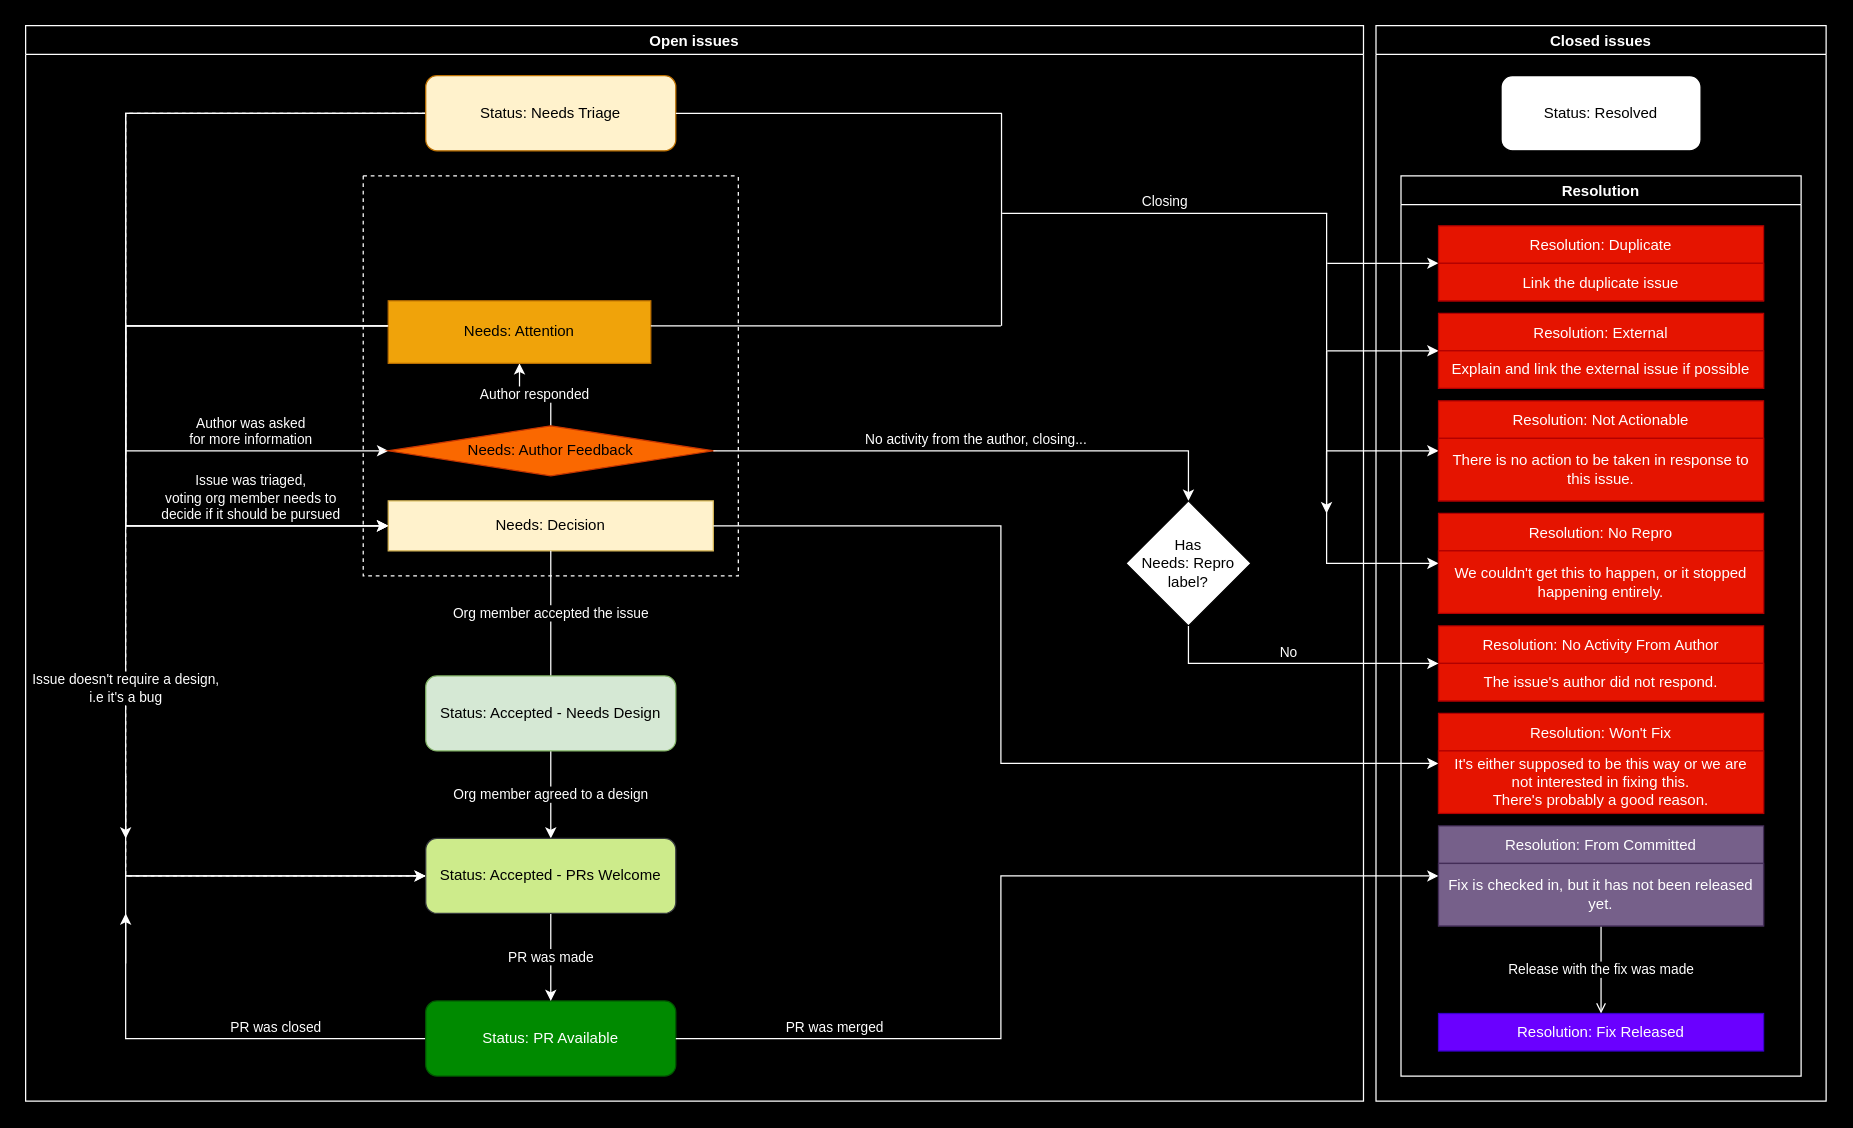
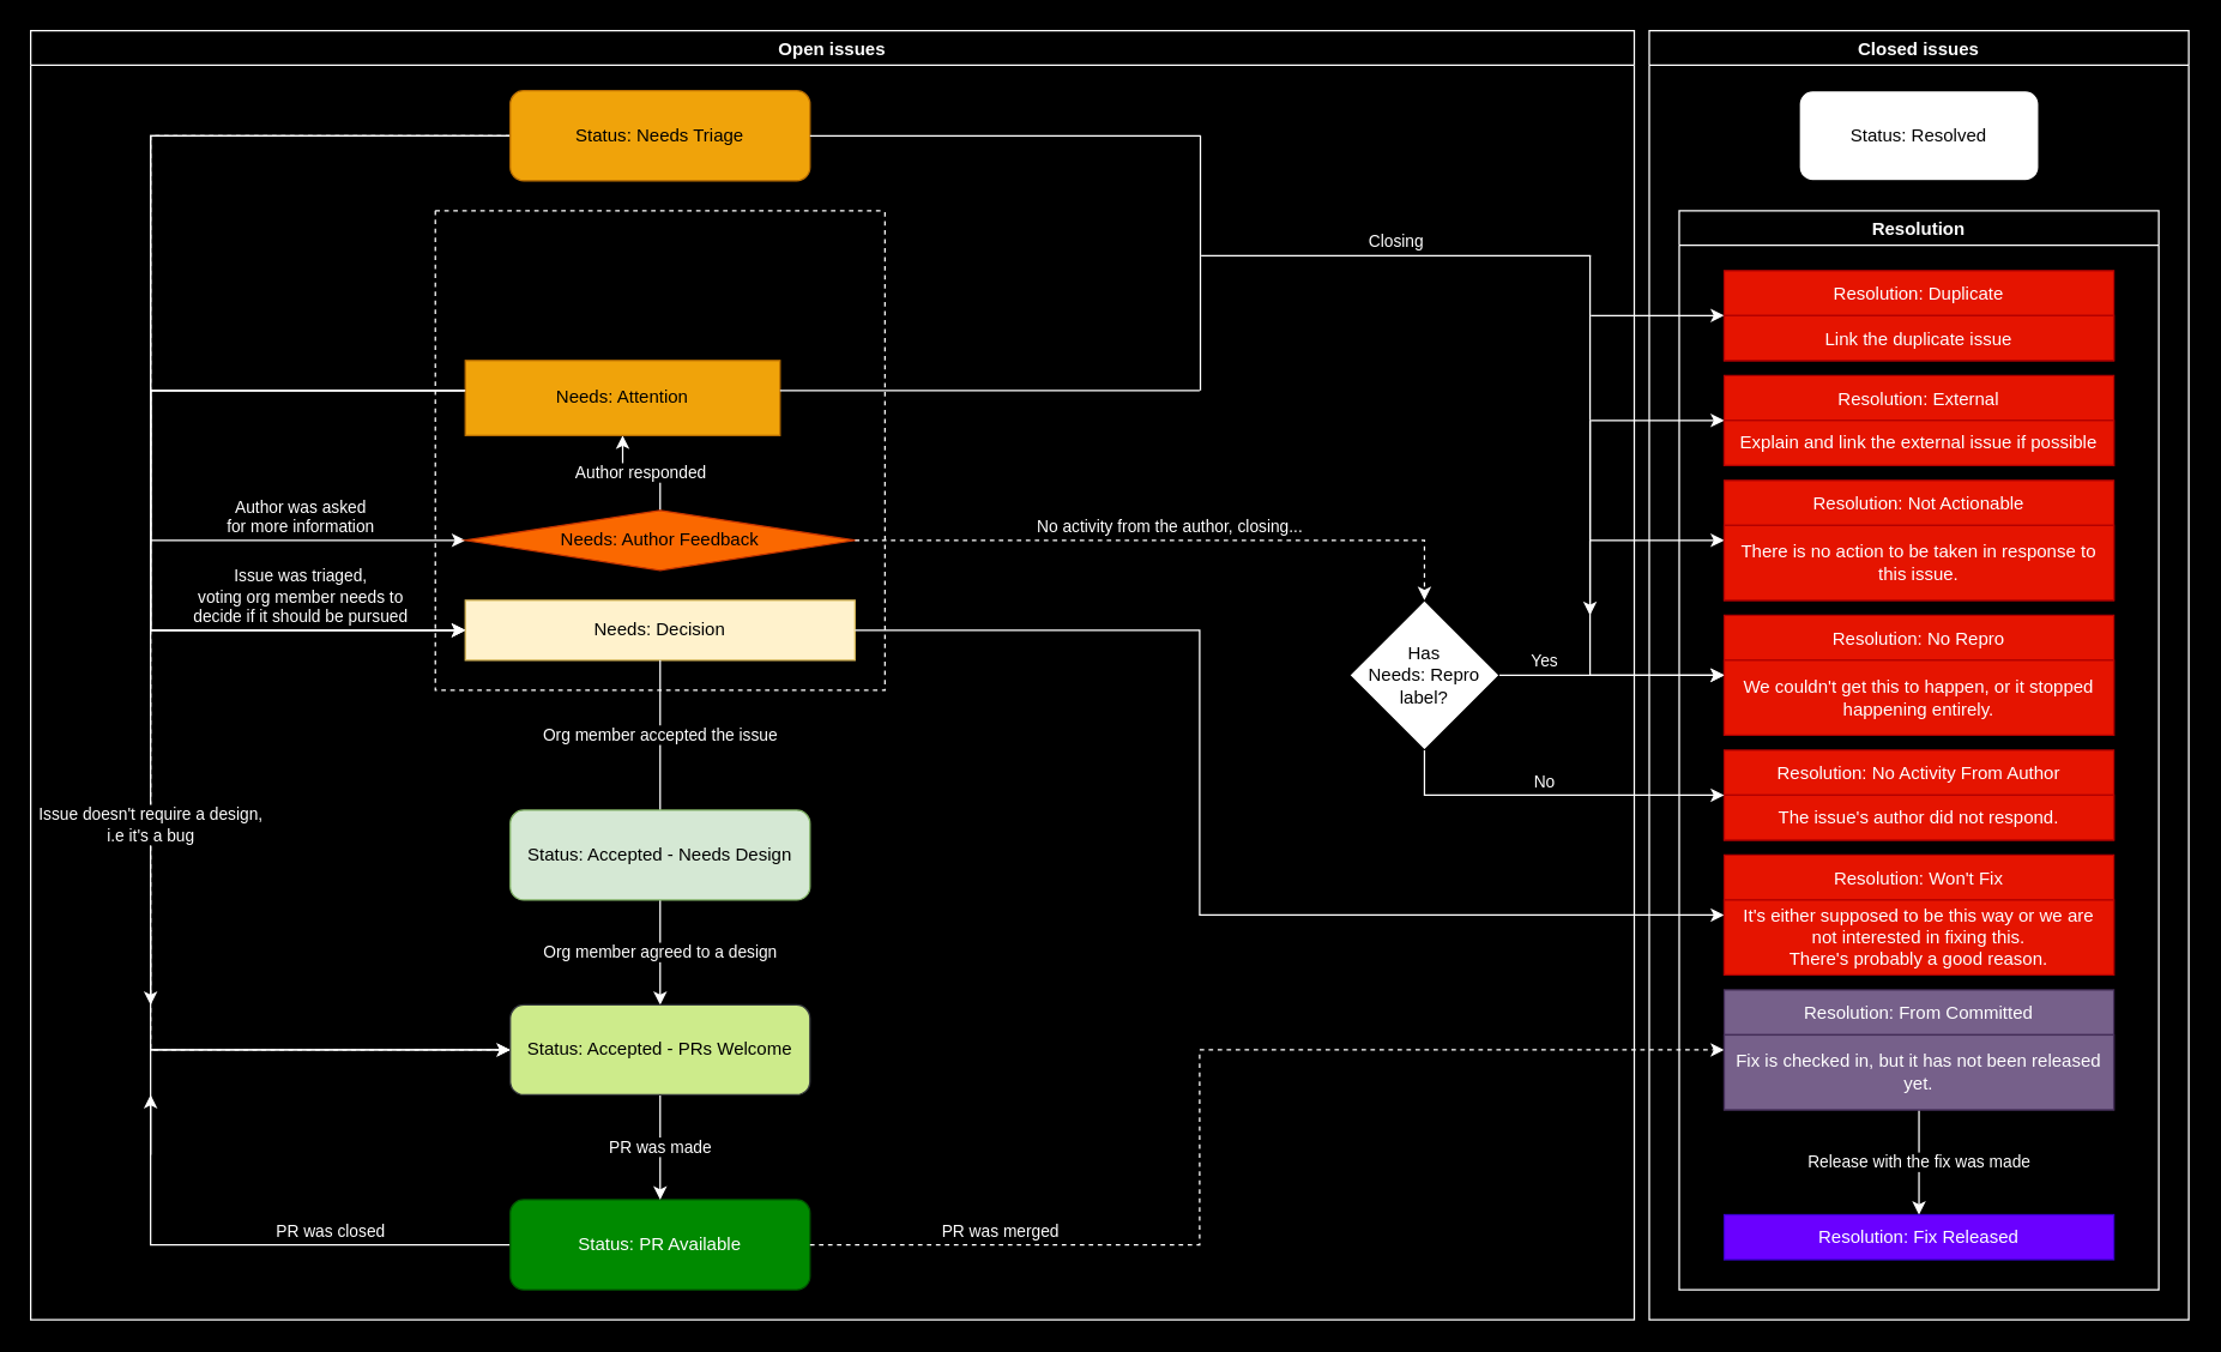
- <mxCell id="19" value="Status: Needs Triage" style="rounded=1;whiteSpace=wrap;html=1;fillColor=#fff2cc;strokeColor=#BD7000;fontColor=#000000;" parent="2" vertex="1"><mxGeometry x="320" y="40" width="200" height="60" as="geometry" /></mxCell>
+ <mxCell id="19" value="Status: Needs Triage" style="rounded=1;whiteSpace=wrap;html=1;fillColor=#f0a30a;strokeColor=#BD7000;fontColor=#000000;" parent="2" vertex="1"><mxGeometry x="320" y="40" width="200" height="60" as="geometry" /></mxCell>
- <mxCell id="26" value="No activity from the author, closing..." style="edgeStyle=orthogonalEdgeStyle;rounded=0;orthogonalLoop=1;jettySize=auto;html=1;verticalAlign=bottom;labelBackgroundColor=#000000;fontColor=#FFFFFF;strokeColor=#FFFFFF;" parent="2" source="9" target="25" edge="1"><mxGeometry relative="1" as="geometry"><mxPoint x="560" y="280" as="sourcePoint" /></mxGeometry></mxCell>
+ <mxCell id="26" value="No activity from the author, closing..." style="edgeStyle=orthogonalEdgeStyle;rounded=0;orthogonalLoop=1;jettySize=auto;html=1;verticalAlign=bottom;labelBackgroundColor=#000000;fontColor=#FFFFFF;strokeColor=#FFFFFF;dashed=1;" parent="2" source="9" target="25" edge="1"><mxGeometry relative="1" as="geometry"><mxPoint x="560" y="280" as="sourcePoint" /></mxGeometry></mxCell>
+ <mxCell id="58" value="Yes" style="edgeStyle=orthogonalEdgeStyle;rounded=0;orthogonalLoop=1;jettySize=auto;html=1;endArrow=classic;endFill=1;strokeColor=#FFFFFF;verticalAlign=bottom;fontColor=#FFFFFF;labelBackgroundColor=#000000;" edge="1" parent="1" source="25" target="47"><mxGeometry x="-0.6" relative="1" as="geometry"><mxPoint as="offset" /></mxGeometry></mxCell>
- <mxCell id="28" value="PR was merged" style="edgeStyle=orthogonalEdgeStyle;rounded=0;orthogonalLoop=1;jettySize=auto;html=1;startArrow=none;startFill=0;endArrow=classic;endFill=1;labelBackgroundColor=#000000;verticalAlign=bottom;fontColor=#FFFFFF;strokeColor=#FFFFFF;" parent="1" source="21" target="51" edge="1"><mxGeometry x="-0.653" relative="1" as="geometry"><Array as="points"><mxPoint x="800" y="830" /><mxPoint x="800" y="700" /></Array><mxPoint x="1070" y="659" as="targetPoint" /><mxPoint x="-1" as="offset" /></mxGeometry></mxCell>
+ <mxCell id="28" value="PR was merged" style="edgeStyle=orthogonalEdgeStyle;rounded=0;orthogonalLoop=1;jettySize=auto;html=1;startArrow=none;startFill=0;endArrow=classic;endFill=1;labelBackgroundColor=#000000;verticalAlign=bottom;fontColor=#FFFFFF;strokeColor=#FFFFFF;dashed=1;" parent="1" source="21" target="51" edge="1"><mxGeometry x="-0.653" relative="1" as="geometry"><Array as="points"><mxPoint x="800" y="830" /><mxPoint x="800" y="700" /></Array><mxPoint x="1070" y="659" as="targetPoint" /><mxPoint x="-1" as="offset" /></mxGeometry></mxCell>
- <mxCell id="42" value="Release with the fix was made" style="edgeStyle=orthogonalEdgeStyle;rounded=0;orthogonalLoop=1;jettySize=auto;html=1;entryX=0.5;entryY=0;entryDx=0;entryDy=0;labelBackgroundColor=#000000;align=center;fontColor=#FFFFFF;strokeColor=#FFFFFF;endArrow=open;" parent="41" source="51" target="53" edge="1"><mxGeometry relative="1" as="geometry" /></mxCell>
+ <mxCell id="42" value="Release with the fix was made" style="edgeStyle=orthogonalEdgeStyle;rounded=0;orthogonalLoop=1;jettySize=auto;html=1;entryX=0.5;entryY=0;entryDx=0;entryDy=0;labelBackgroundColor=#000000;align=center;fontColor=#FFFFFF;strokeColor=#FFFFFF;" parent="41" source="51" target="53" edge="1"><mxGeometry relative="1" as="geometry" /></mxCell>
